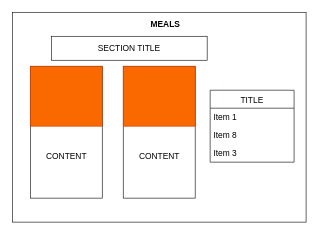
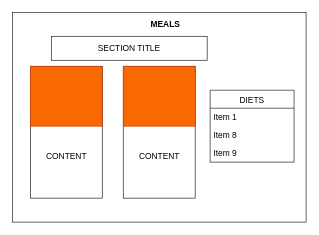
- <mxCell id="11" value="TITLE" style="swimlane;fontStyle=0;childLayout=stackLayout;horizontal=1;startSize=30;horizontalStack=0;resizeParent=1;resizeParentMax=0;resizeLast=0;collapsible=1;marginBottom=0;fontSize=14;" vertex="1" parent="1"><mxGeometry x="350" y="150" width="140" height="120" as="geometry"><mxRectangle x="390" y="180" width="70" height="30" as="alternateBounds" /></mxGeometry></mxCell>
+ <mxCell id="11" value="DIETS" style="swimlane;fontStyle=0;childLayout=stackLayout;horizontal=1;startSize=30;horizontalStack=0;resizeParent=1;resizeParentMax=0;resizeLast=0;collapsible=1;marginBottom=0;fontSize=14;" vertex="1" parent="1"><mxGeometry x="350" y="150" width="140" height="120" as="geometry"><mxRectangle x="390" y="180" width="70" height="30" as="alternateBounds" /></mxGeometry></mxCell>
- <mxCell id="14" value="Item 3" style="text;strokeColor=none;fillColor=none;align=left;verticalAlign=middle;spacingLeft=4;spacingRight=4;overflow=hidden;points=[[0,0.5],[1,0.5]];portConstraint=eastwest;rotatable=0;fontSize=14;" vertex="1" parent="11"><mxGeometry y="90" width="140" height="30" as="geometry" /></mxCell>
+ <mxCell id="14" value="Item 9" style="text;strokeColor=none;fillColor=none;align=left;verticalAlign=middle;spacingLeft=4;spacingRight=4;overflow=hidden;points=[[0,0.5],[1,0.5]];portConstraint=eastwest;rotatable=0;fontSize=14;" vertex="1" parent="11"><mxGeometry y="90" width="140" height="30" as="geometry" /></mxCell>
